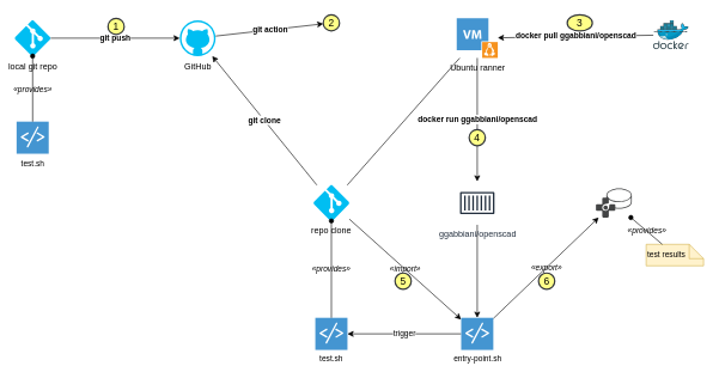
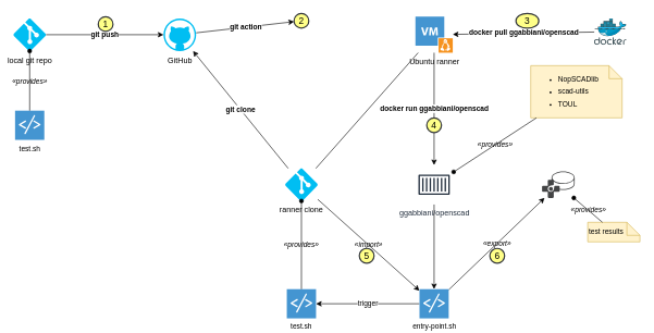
+ <mxCell id="20" value="&lt;div style=&quot;line-height: 19px ; font-size: 11px&quot;&gt;&lt;ul&gt;&lt;li style=&quot;&quot;&gt;&lt;span style=&quot;font-size: 11px&quot;&gt;NopSCADlib&lt;/span&gt;&lt;/li&gt;&lt;li style=&quot;&quot;&gt;&lt;span style=&quot;font-size: 11px&quot;&gt;scad-utils&lt;/span&gt;&lt;/li&gt;&lt;li style=&quot;&quot;&gt;&lt;span style=&quot;font-size: 11px&quot;&gt;TOUL&lt;/span&gt;&lt;/li&gt;&lt;/ul&gt;&lt;/div&gt;" style="shape=note;strokeWidth=1;fontSize=11;size=20;whiteSpace=wrap;html=1;fillColor=#fff2cc;strokeColor=#d6b656;fontFamily=Helvetica;align=left;labelPosition=center;verticalLabelPosition=middle;verticalAlign=middle;" vertex="1" parent="1"><mxGeometry x="812.65" y="100" width="140" height="80" as="geometry" /></mxCell>
+ <mxCell id="21" value="«provides»" style="edgeStyle=none;rounded=0;orthogonalLoop=1;jettySize=auto;html=1;labelBackgroundColor=none;fontFamily=Helvetica;fontSize=11;fontColor=#000000;endArrow=none;endFill=0;startArrow=oval;startFill=1;fontStyle=2" edge="1" parent="1" source="11" target="20"><mxGeometry relative="1" as="geometry" /></mxCell>
- <mxCell id="13" value="repo clone" style="verticalLabelPosition=bottom;html=1;verticalAlign=top;align=center;strokeColor=none;fillColor=#00BEF2;shape=mxgraph.azure.git_repository;" vertex="1" parent="1"><mxGeometry x="436.33" y="257.4" width="50" height="50" as="geometry" /></mxCell>
+ <mxCell id="13" value="ranner clone" style="verticalLabelPosition=bottom;html=1;verticalAlign=top;align=center;strokeColor=none;fillColor=#00BEF2;shape=mxgraph.azure.git_repository;" vertex="1" parent="1"><mxGeometry x="436.33" y="257.4" width="50" height="50" as="geometry" /></mxCell>
